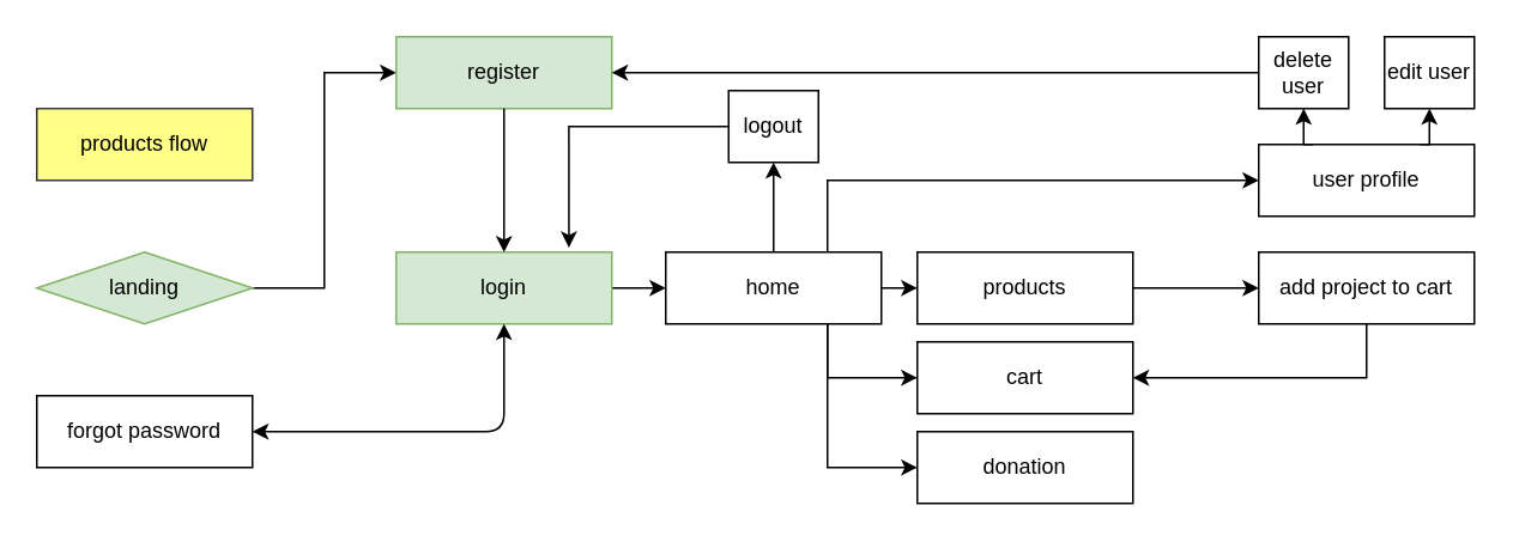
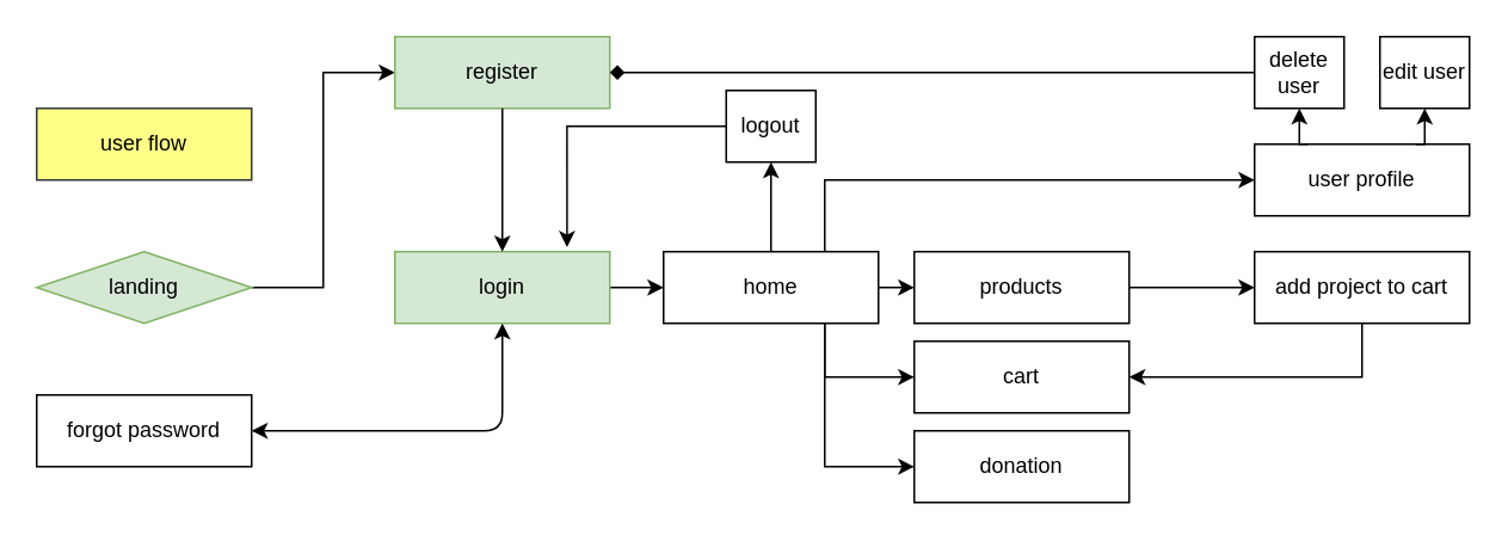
- <mxCell id="24" style="edgeStyle=orthogonalEdgeStyle;rounded=0;orthogonalLoop=1;jettySize=auto;html=1;exitX=0;exitY=0.5;exitDx=0;exitDy=0;entryX=1;entryY=0.5;entryDx=0;entryDy=0;" parent="1" source="20" target="8" edge="1"><mxGeometry relative="1" as="geometry"><mxPoint x="310" y="69.88" as="sourcePoint" /><mxPoint x="340" y="70" as="targetPoint" /><Array as="points"><mxPoint x="350" y="40" /><mxPoint x="350" y="40" /></Array></mxGeometry></mxCell>
+ <mxCell id="24" style="edgeStyle=orthogonalEdgeStyle;rounded=0;orthogonalLoop=1;jettySize=auto;html=1;exitX=0;exitY=0.5;exitDx=0;exitDy=0;entryX=1;entryY=0.5;entryDx=0;entryDy=0;endArrow=diamond;" parent="1" source="20" target="8" edge="1"><mxGeometry relative="1" as="geometry"><mxPoint x="310" y="69.88" as="sourcePoint" /><mxPoint x="340" y="70" as="targetPoint" /><Array as="points"><mxPoint x="350" y="40" /><mxPoint x="350" y="40" /></Array></mxGeometry></mxCell>
- <mxCell id="12" value="products flow" style="rounded=0;whiteSpace=wrap;html=1;fillColor=#ffff88;strokeColor=#36393d;" parent="1" vertex="1"><mxGeometry x="20" y="60" width="120" height="40" as="geometry" /></mxCell>
+ <mxCell id="12" value="user flow" style="rounded=0;whiteSpace=wrap;html=1;fillColor=#ffff88;strokeColor=#36393d;" parent="1" vertex="1"><mxGeometry x="20" y="60" width="120" height="40" as="geometry" /></mxCell>
